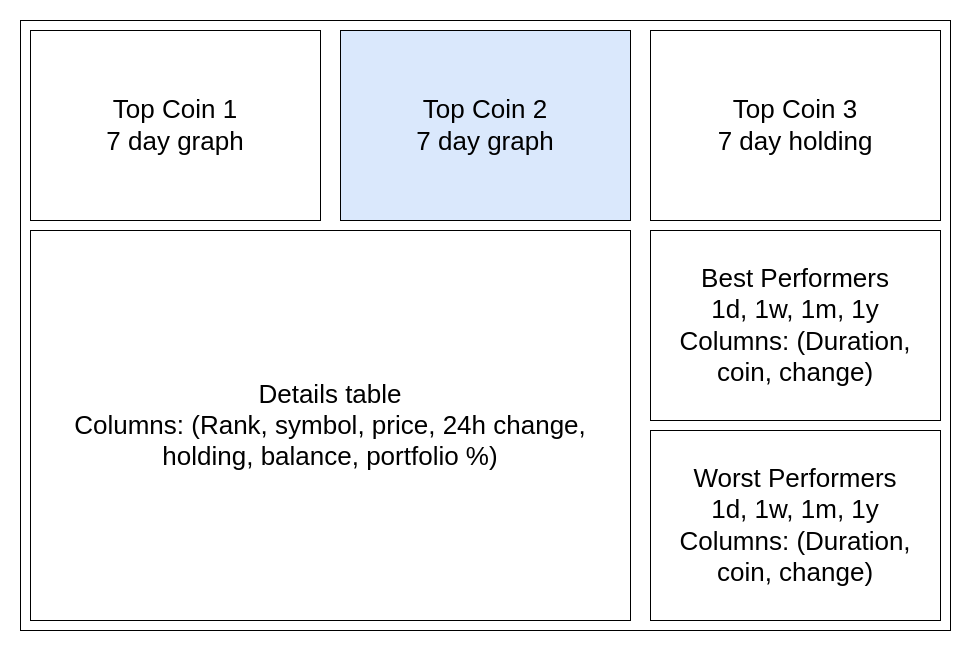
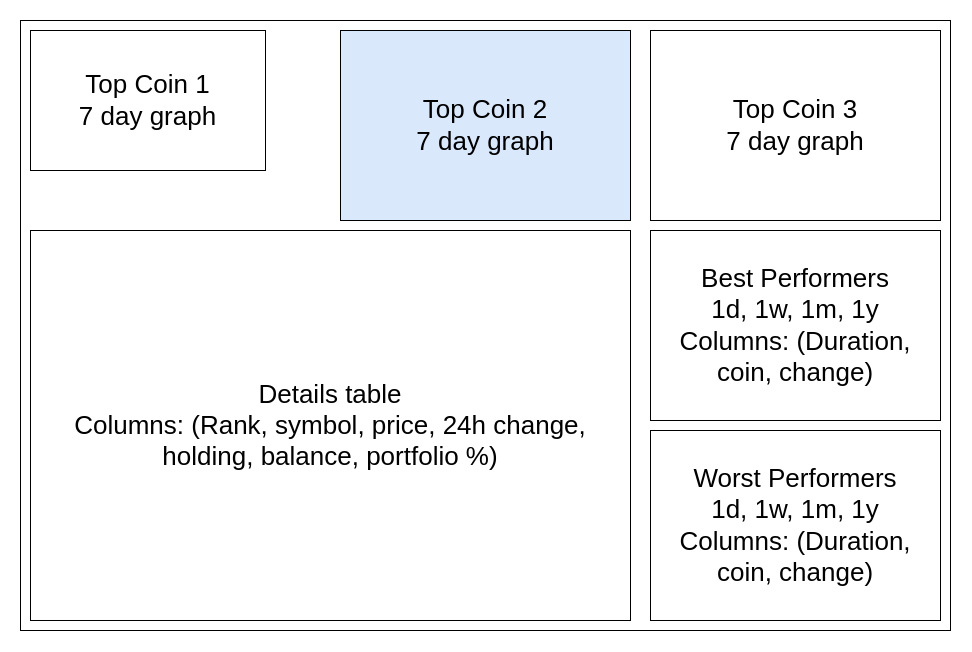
- <mxCell id="3" value="Top Coin 1&lt;br style=&quot;font-size: 26px;&quot;&gt;7 day graph" style="rounded=0;whiteSpace=wrap;html=1;fontSize=26;" vertex="1" parent="1"><mxGeometry x="30" y="30" width="290" height="190" as="geometry" /></mxCell>
+ <mxCell id="3" value="Top Coin 1&lt;br style=&quot;font-size: 26px;&quot;&gt;7 day graph" style="rounded=0;whiteSpace=wrap;html=1;fontSize=26;" vertex="1" parent="1"><mxGeometry x="30" y="30" width="235" height="140" as="geometry" /></mxCell>
- <mxCell id="5" value="Top Coin 3&lt;br style=&quot;font-size: 26px;&quot;&gt;7 day holding" style="rounded=0;whiteSpace=wrap;html=1;fontSize=26;" vertex="1" parent="1"><mxGeometry x="650" y="30" width="290" height="190" as="geometry" /></mxCell>
+ <mxCell id="5" value="Top Coin 3&lt;br style=&quot;font-size: 26px;&quot;&gt;7 day graph" style="rounded=0;whiteSpace=wrap;html=1;fontSize=26;" vertex="1" parent="1"><mxGeometry x="650" y="30" width="290" height="190" as="geometry" /></mxCell>
